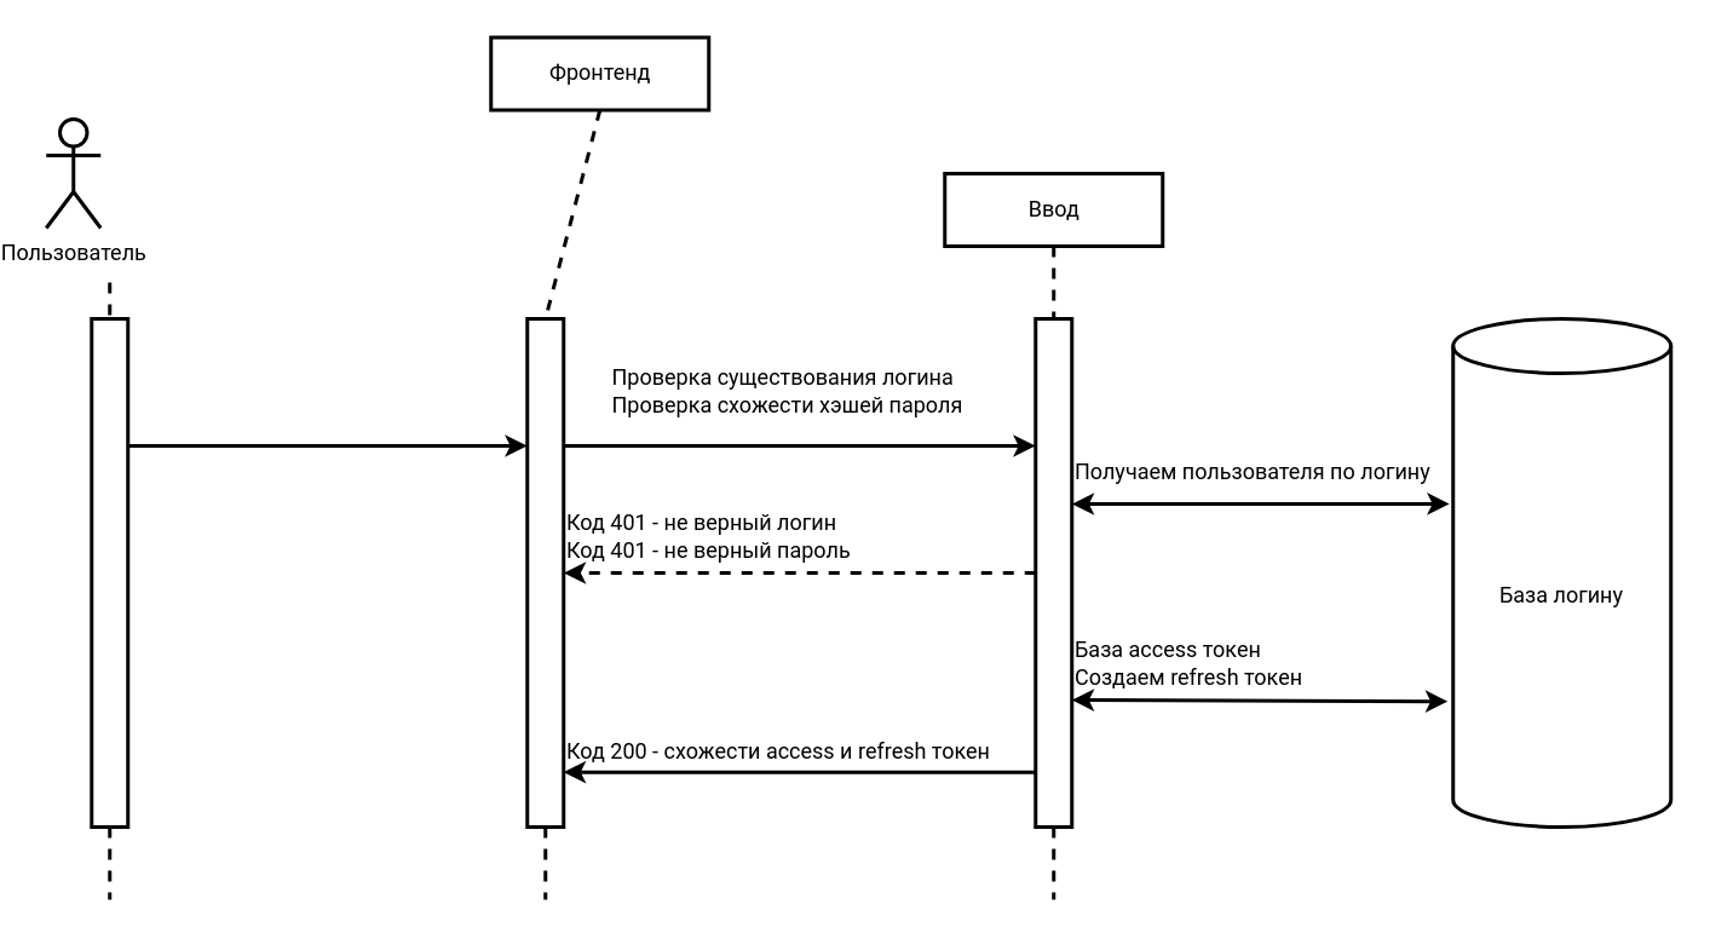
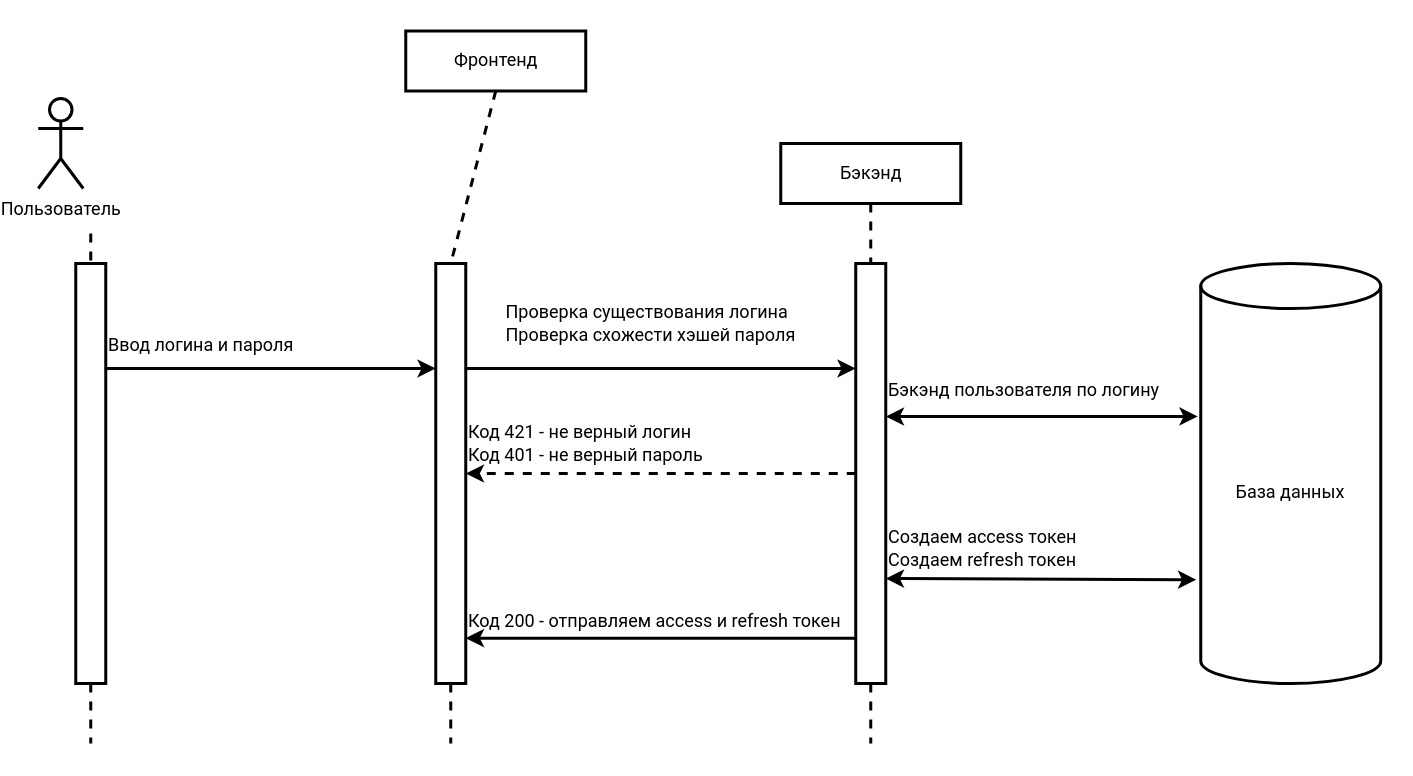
- <mxCell id="18" value="Ввод" style="html=1;strokeWidth=2;fontFamily=Roboto;fontSource=https%3A%2F%2Ffonts.googleapis.com%2Fcss%3Ffamily%3DRoboto;" parent="1" vertex="1"><mxGeometry x="520" y="95" width="120" height="40" as="geometry" /></mxCell>
+ <mxCell id="18" value="Бэкэнд" style="html=1;strokeWidth=2;fontFamily=Roboto;fontSource=https%3A%2F%2Ffonts.googleapis.com%2Fcss%3Ffamily%3DRoboto;" parent="1" vertex="1"><mxGeometry x="520" y="95" width="120" height="40" as="geometry" /></mxCell>
+ <mxCell id="20" value="Ввод логина и пароля" style="text;html=1;align=left;verticalAlign=middle;resizable=0;points=[];autosize=1;strokeColor=none;fillColor=none;fontFamily=Roboto;fontSource=https%3A%2F%2Ffonts.googleapis.com%2Fcss%3Ffamily%3DRoboto;" parent="1" vertex="1"><mxGeometry x="70" y="215" width="150" height="30" as="geometry" /></mxCell>
- <mxCell id="24" value="Получаем пользователя по логину" style="text;html=1;align=left;verticalAlign=middle;resizable=0;points=[];autosize=1;strokeColor=none;fillColor=none;fontFamily=Roboto;fontSource=https%3A%2F%2Ffonts.googleapis.com%2Fcss%3Ffamily%3DRoboto;" parent="1" vertex="1"><mxGeometry x="590" y="245" width="220" height="30" as="geometry" /></mxCell>
+ <mxCell id="24" value="Бэкэнд пользователя по логину" style="text;html=1;align=left;verticalAlign=middle;resizable=0;points=[];autosize=1;strokeColor=none;fillColor=none;fontFamily=Roboto;fontSource=https%3A%2F%2Ffonts.googleapis.com%2Fcss%3Ffamily%3DRoboto;" parent="1" vertex="1"><mxGeometry x="590" y="245" width="220" height="30" as="geometry" /></mxCell>
- <mxCell id="27" value="Код 401 - не верный логин&lt;br&gt;&lt;div style=&quot;&quot;&gt;&lt;span style=&quot;background-color: initial;&quot;&gt;Код 401 - не верный пароль&lt;/span&gt;&lt;/div&gt;" style="text;html=1;align=left;verticalAlign=middle;resizable=0;points=[];autosize=1;strokeColor=none;fillColor=none;fontFamily=Roboto;fontSource=https%3A%2F%2Ffonts.googleapis.com%2Fcss%3Ffamily%3DRoboto;" parent="1" vertex="1"><mxGeometry x="310" y="275" width="180" height="40" as="geometry" /></mxCell>
+ <mxCell id="27" value="Код 421 - не верный логин&lt;br&gt;&lt;div style=&quot;&quot;&gt;&lt;span style=&quot;background-color: initial;&quot;&gt;Код 401 - не верный пароль&lt;/span&gt;&lt;/div&gt;" style="text;html=1;align=left;verticalAlign=middle;resizable=0;points=[];autosize=1;strokeColor=none;fillColor=none;fontFamily=Roboto;fontSource=https%3A%2F%2Ffonts.googleapis.com%2Fcss%3Ffamily%3DRoboto;" parent="1" vertex="1"><mxGeometry x="310" y="275" width="180" height="40" as="geometry" /></mxCell>
- <mxCell id="23" value="База логину" style="shape=cylinder3;whiteSpace=wrap;html=1;boundedLbl=1;backgroundOutline=1;size=15;strokeWidth=2;fontFamily=Roboto;fontSource=https%3A%2F%2Ffonts.googleapis.com%2Fcss%3Ffamily%3DRoboto;" parent="1" vertex="1"><mxGeometry x="800" y="175" width="120" height="280" as="geometry" /></mxCell>
+ <mxCell id="23" value="База данных" style="shape=cylinder3;whiteSpace=wrap;html=1;boundedLbl=1;backgroundOutline=1;size=15;strokeWidth=2;fontFamily=Roboto;fontSource=https%3A%2F%2Ffonts.googleapis.com%2Fcss%3Ffamily%3DRoboto;" parent="1" vertex="1"><mxGeometry x="800" y="175" width="120" height="280" as="geometry" /></mxCell>
- <mxCell id="25" value="База access токен&lt;br&gt;Создаем refresh токен" style="text;html=1;align=left;verticalAlign=middle;resizable=0;points=[];autosize=1;strokeColor=none;fillColor=none;fontFamily=Roboto;fontSource=https%3A%2F%2Ffonts.googleapis.com%2Fcss%3Ffamily%3DRoboto;" parent="1" vertex="1"><mxGeometry x="590" y="345" width="150" height="40" as="geometry" /></mxCell>
+ <mxCell id="25" value="Создаем access токен&lt;br&gt;Создаем refresh токен" style="text;html=1;align=left;verticalAlign=middle;resizable=0;points=[];autosize=1;strokeColor=none;fillColor=none;fontFamily=Roboto;fontSource=https%3A%2F%2Ffonts.googleapis.com%2Fcss%3Ffamily%3DRoboto;" parent="1" vertex="1"><mxGeometry x="590" y="345" width="150" height="40" as="geometry" /></mxCell>
- <mxCell id="26" value="Код 200 - схожести access и refresh токен" style="text;html=1;align=left;verticalAlign=middle;resizable=0;points=[];autosize=1;strokeColor=none;fillColor=none;fontFamily=Roboto;fontSource=https%3A%2F%2Ffonts.googleapis.com%2Fcss%3Ffamily%3DRoboto;" parent="1" vertex="1"><mxGeometry x="310" y="399" width="270" height="30" as="geometry" /></mxCell>
+ <mxCell id="26" value="Код 200 - отправляем access и refresh токен" style="text;html=1;align=left;verticalAlign=middle;resizable=0;points=[];autosize=1;strokeColor=none;fillColor=none;fontFamily=Roboto;fontSource=https%3A%2F%2Ffonts.googleapis.com%2Fcss%3Ffamily%3DRoboto;" parent="1" vertex="1"><mxGeometry x="310" y="399" width="270" height="30" as="geometry" /></mxCell>
